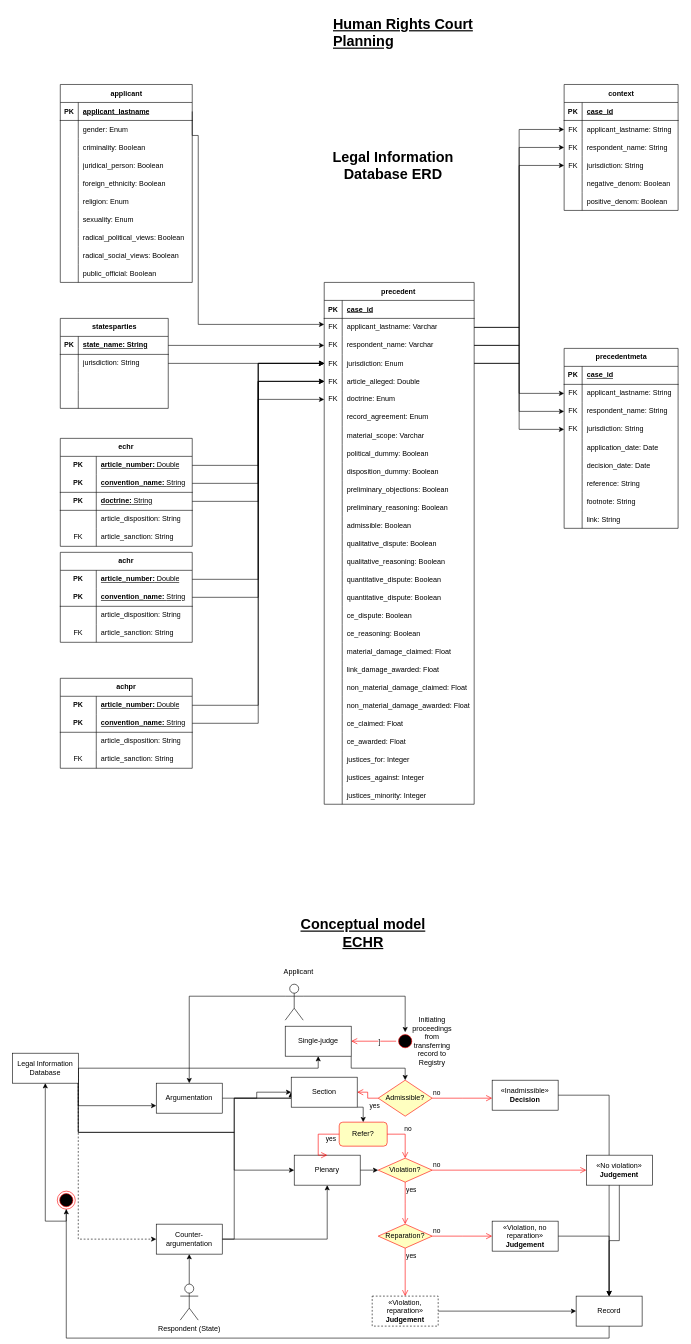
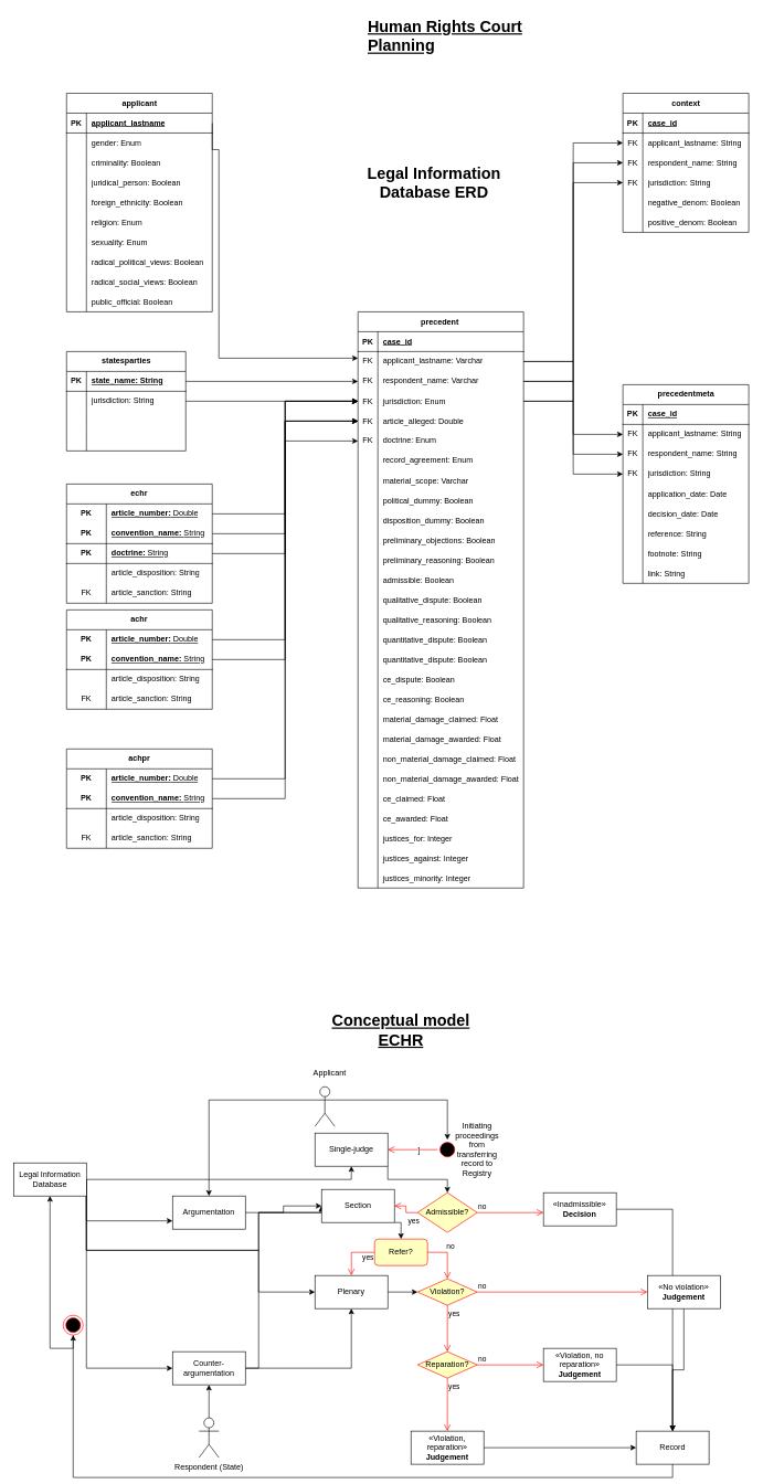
- <mxCell id="109" value="link_damage_awarded: Float" style="shape=partialRectangle;connectable=0;fillColor=none;top=0;left=0;bottom=0;right=0;align=left;spacingLeft=6;overflow=hidden;" parent="107" vertex="1"><mxGeometry x="30" width="220" height="30" as="geometry"><mxRectangle width="220" height="30" as="alternateBounds" /></mxGeometry></mxCell>
+ <mxCell id="109" value="material_damage_awarded: Float" style="shape=partialRectangle;connectable=0;fillColor=none;top=0;left=0;bottom=0;right=0;align=left;spacingLeft=6;overflow=hidden;" parent="107" vertex="1"><mxGeometry x="30" width="220" height="30" as="geometry"><mxRectangle width="220" height="30" as="alternateBounds" /></mxGeometry></mxCell>
- <mxCell id="273" value="Plenary" style="html=1;whiteSpace=wrap;" vertex="1" parent="1"><mxGeometry x="490" y="1925" width="110" height="50" as="geometry" /></mxCell>
+ <mxCell id="273" value="Plenary" style="html=1;whiteSpace=wrap;" vertex="1" parent="1"><mxGeometry x="475" y="1925" width="110" height="50" as="geometry" /></mxCell>
- <mxCell id="269" style="edgeStyle=orthogonalEdgeStyle;rounded=0;orthogonalLoop=1;jettySize=auto;html=1;exitX=1;exitY=0.5;exitDx=0;exitDy=0;entryX=0;entryY=0.5;entryDx=0;entryDy=0;dashed=1;" edge="1" parent="1" source="271" target="258"><mxGeometry relative="1" as="geometry"><Array as="points"><mxPoint x="130" y="2065" /></Array></mxGeometry></mxCell>
+ <mxCell id="269" style="edgeStyle=orthogonalEdgeStyle;rounded=0;orthogonalLoop=1;jettySize=auto;html=1;exitX=1;exitY=0.5;exitDx=0;exitDy=0;entryX=0;entryY=0.5;entryDx=0;entryDy=0;" edge="1" parent="1" source="271" target="258"><mxGeometry relative="1" as="geometry"><Array as="points"><mxPoint x="130" y="2065" /></Array></mxGeometry></mxCell>
- <mxCell id="284" value="«Violation, reparation»&lt;br&gt;&lt;b&gt;Judgement&lt;/b&gt;" style="html=1;whiteSpace=wrap;dashed=1;" vertex="1" parent="1"><mxGeometry x="620" y="2160" width="110" height="50" as="geometry" /></mxCell>
+ <mxCell id="284" value="«Violation, reparation»&lt;br&gt;&lt;b&gt;Judgement&lt;/b&gt;" style="html=1;whiteSpace=wrap;" vertex="1" parent="1"><mxGeometry x="620" y="2160" width="110" height="50" as="geometry" /></mxCell>
